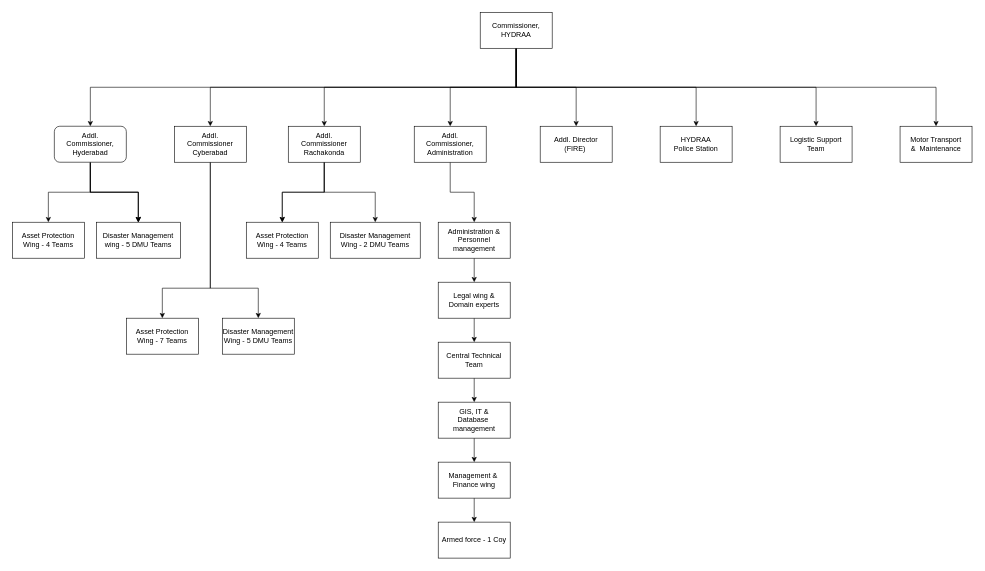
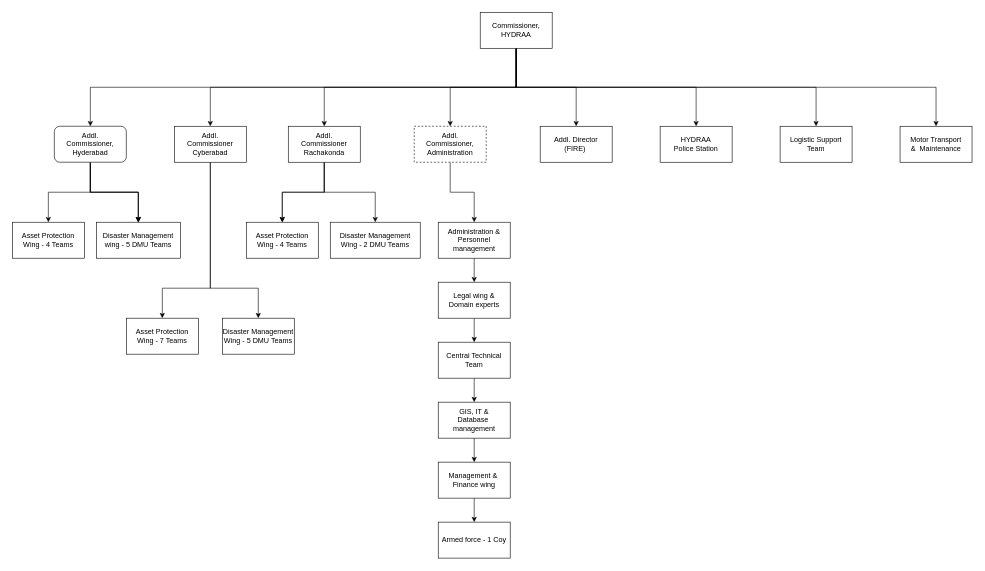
- <mxCell id="24" value="Addl.&lt;div&gt;Commissioner,&lt;/div&gt;&lt;div&gt;Administration&lt;/div&gt;" style="rounded=0;whiteSpace=wrap;html=1;" vertex="1" parent="1"><mxGeometry x="690" y="210" width="120" height="60" as="geometry" /></mxCell>
+ <mxCell id="24" value="Addl.&lt;div&gt;Commissioner,&lt;/div&gt;&lt;div&gt;Administration&lt;/div&gt;" style="rounded=0;whiteSpace=wrap;html=1;dashed=1;" vertex="1" parent="1"><mxGeometry x="690" y="210" width="120" height="60" as="geometry" /></mxCell>
